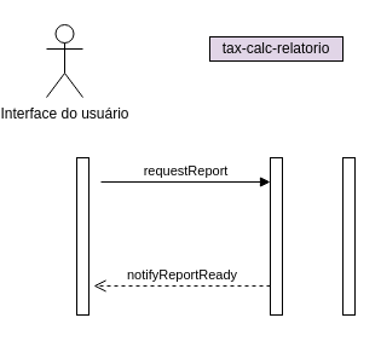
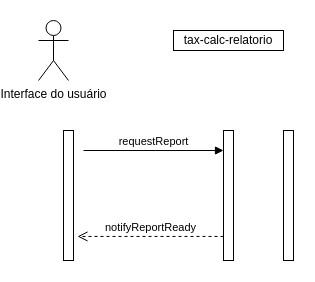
- <mxCell id="5" value="tax-calc-relatorio" style="html=1;whiteSpace=wrap;fillColor=#e1d5e7;" vertex="1" parent="1"><mxGeometry x="155" y="30" width="110" height="20" as="geometry" /></mxCell>
+ <mxCell id="5" value="tax-calc-relatorio" style="html=1;whiteSpace=wrap;" vertex="1" parent="1"><mxGeometry x="155" y="30" width="110" height="20" as="geometry" /></mxCell>
